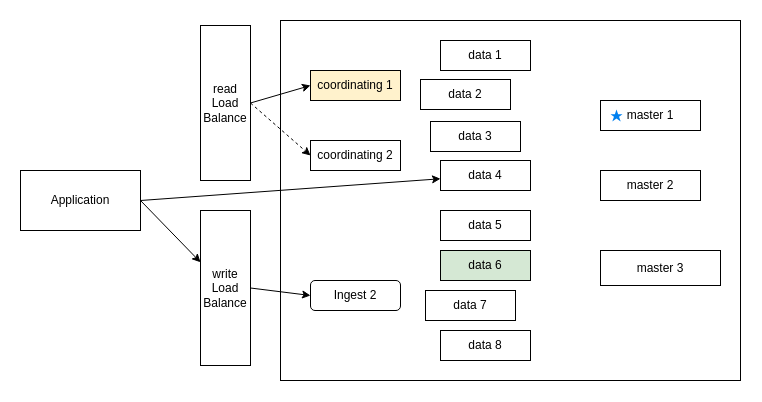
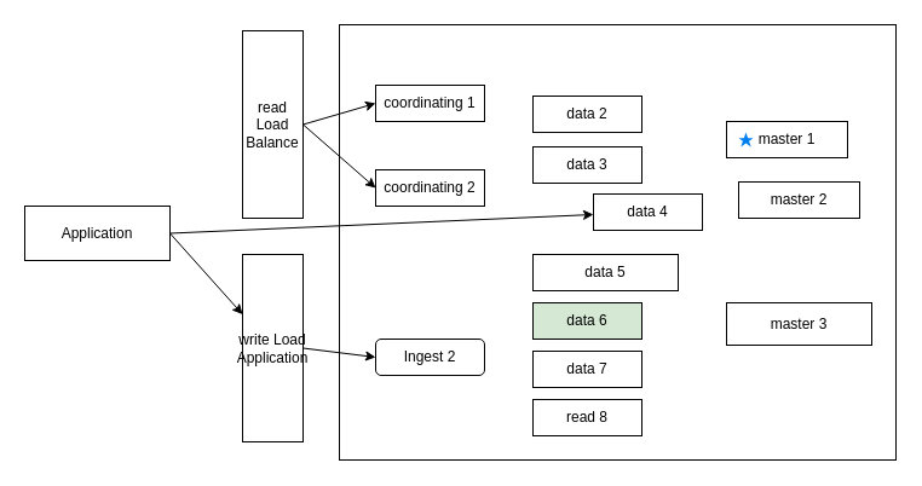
- <mxCell id="11" value="data 1" style="rounded=0;whiteSpace=wrap;html=1;" parent="1" vertex="1"><mxGeometry x="440" y="40" width="90" height="30" as="geometry" /></mxCell>
- <mxCell id="8" value="coordinating 1" style="rounded=0;whiteSpace=wrap;html=1;fillColor=#fff2cc;" parent="1" vertex="1"><mxGeometry x="310" y="70" width="90" height="30" as="geometry" /></mxCell>
+ <mxCell id="8" value="coordinating 1" style="rounded=0;whiteSpace=wrap;html=1;" parent="1" vertex="1"><mxGeometry x="310" y="70" width="90" height="30" as="geometry" /></mxCell>
- <mxCell id="16" value="data 2" style="rounded=0;whiteSpace=wrap;html=1;" parent="1" vertex="1"><mxGeometry x="420" y="79" width="90" height="30" as="geometry" /></mxCell>
+ <mxCell id="16" value="data 2" style="rounded=0;whiteSpace=wrap;html=1;" parent="1" vertex="1"><mxGeometry x="440" y="79" width="90" height="30" as="geometry" /></mxCell>
- <mxCell id="5" style="edgeStyle=none;rounded=0;orthogonalLoop=1;jettySize=auto;html=1;exitX=1;exitY=0.5;exitDx=0;exitDy=0;entryX=0;entryY=0.5;entryDx=0;entryDy=0;dashed=1;" parent="1" source="7" target="9" edge="1"><mxGeometry relative="1" as="geometry" /></mxCell>
+ <mxCell id="5" style="edgeStyle=none;rounded=0;orthogonalLoop=1;jettySize=auto;html=1;exitX=1;exitY=0.5;exitDx=0;exitDy=0;entryX=0;entryY=0.5;entryDx=0;entryDy=0;" parent="1" source="7" target="9" edge="1"><mxGeometry relative="1" as="geometry" /></mxCell>
- <mxCell id="20" value="data 3" style="rounded=0;whiteSpace=wrap;html=1;" parent="1" vertex="1"><mxGeometry x="430" y="121" width="90" height="30" as="geometry" /></mxCell>
+ <mxCell id="20" value="data 3" style="rounded=0;whiteSpace=wrap;html=1;" parent="1" vertex="1"><mxGeometry x="440" y="121" width="90" height="30" as="geometry" /></mxCell>
- <mxCell id="18" value="data 4" style="rounded=0;whiteSpace=wrap;html=1;" parent="1" vertex="1"><mxGeometry x="440" y="160" width="90" height="30" as="geometry" /></mxCell>
+ <mxCell id="18" value="data 4" style="rounded=0;whiteSpace=wrap;html=1;" parent="1" vertex="1"><mxGeometry x="490" y="160" width="90" height="30" as="geometry" /></mxCell>
- <mxCell id="14" value="master 2" style="rounded=0;whiteSpace=wrap;html=1;" parent="1" vertex="1"><mxGeometry x="600" y="170" width="100" height="30" as="geometry" /></mxCell>
+ <mxCell id="14" value="master 2" style="rounded=0;whiteSpace=wrap;html=1;" parent="1" vertex="1"><mxGeometry x="610" y="150" width="100" height="30" as="geometry" /></mxCell>
- <mxCell id="25" value="Application" style="rounded=0;whiteSpace=wrap;html=1;" parent="1" vertex="1"><mxGeometry x="20" y="170" width="120" height="60" as="geometry" /></mxCell>
+ <mxCell id="25" value="Application" style="rounded=0;whiteSpace=wrap;html=1;" parent="1" vertex="1"><mxGeometry x="20" y="170" width="120" height="45" as="geometry" /></mxCell>
- <mxCell id="21" value="data 5" style="rounded=0;whiteSpace=wrap;html=1;" parent="1" vertex="1"><mxGeometry x="440" y="210" width="90" height="30" as="geometry" /></mxCell>
+ <mxCell id="21" value="data 5" style="rounded=0;whiteSpace=wrap;html=1;" parent="1" vertex="1"><mxGeometry x="440" y="210" width="120" height="30" as="geometry" /></mxCell>
- <mxCell id="23" value="write Load Balance" style="rounded=0;whiteSpace=wrap;html=1;" parent="1" vertex="1"><mxGeometry x="200" y="210" width="50" height="155" as="geometry" /></mxCell>
+ <mxCell id="23" value="write Load Application" style="rounded=0;whiteSpace=wrap;html=1;" parent="1" vertex="1"><mxGeometry x="200" y="210" width="50" height="155" as="geometry" /></mxCell>
- <mxCell id="19" value="data 7" style="rounded=0;whiteSpace=wrap;html=1;" parent="1" vertex="1"><mxGeometry x="425" y="290" width="90" height="30" as="geometry" /></mxCell>
+ <mxCell id="19" value="data 7" style="rounded=0;whiteSpace=wrap;html=1;" parent="1" vertex="1"><mxGeometry x="440" y="290" width="90" height="30" as="geometry" /></mxCell>
- <mxCell id="22" value="data 8" style="rounded=0;whiteSpace=wrap;html=1;" parent="1" vertex="1"><mxGeometry x="440" y="330" width="90" height="30" as="geometry" /></mxCell>
+ <mxCell id="22" value="read 8" style="rounded=0;whiteSpace=wrap;html=1;" parent="1" vertex="1"><mxGeometry x="440" y="330" width="90" height="30" as="geometry" /></mxCell>
